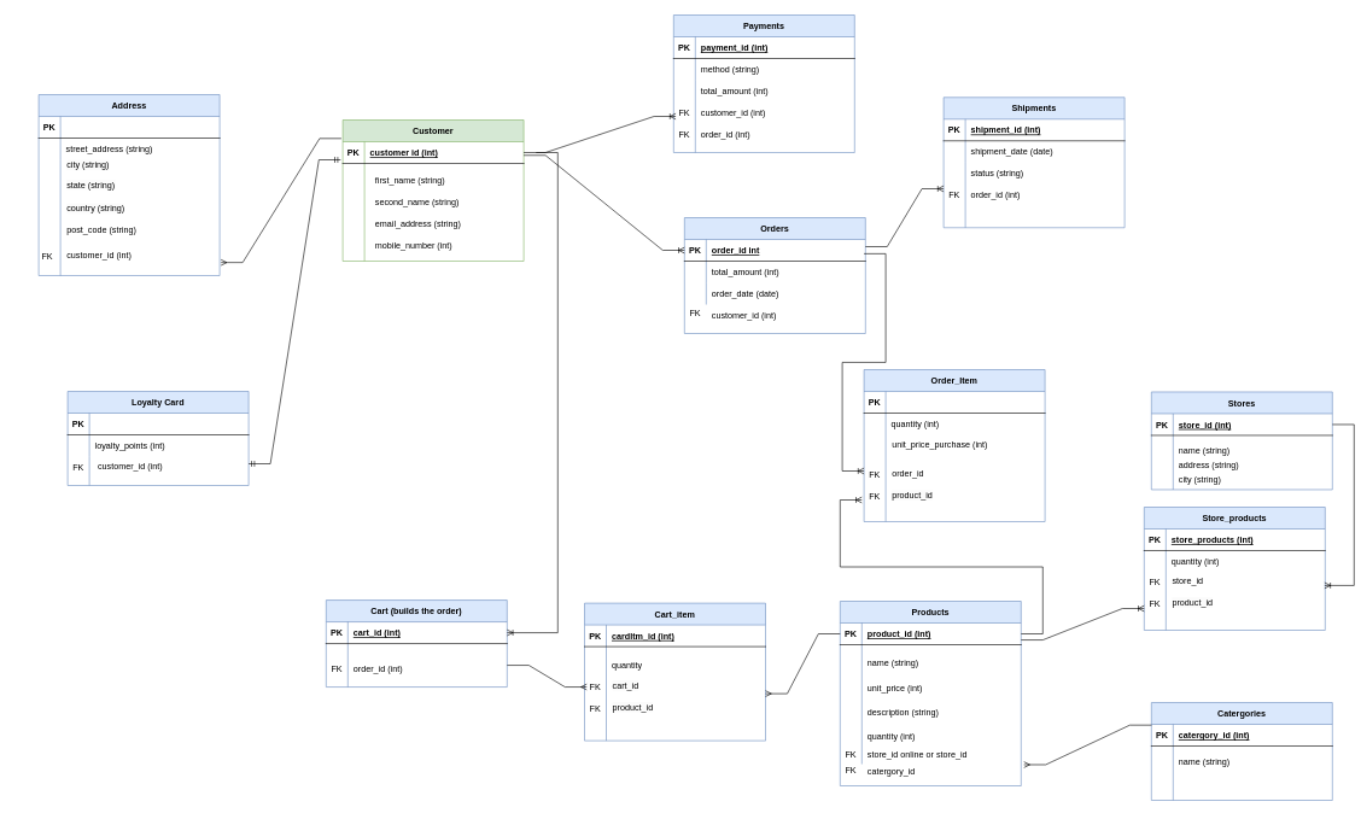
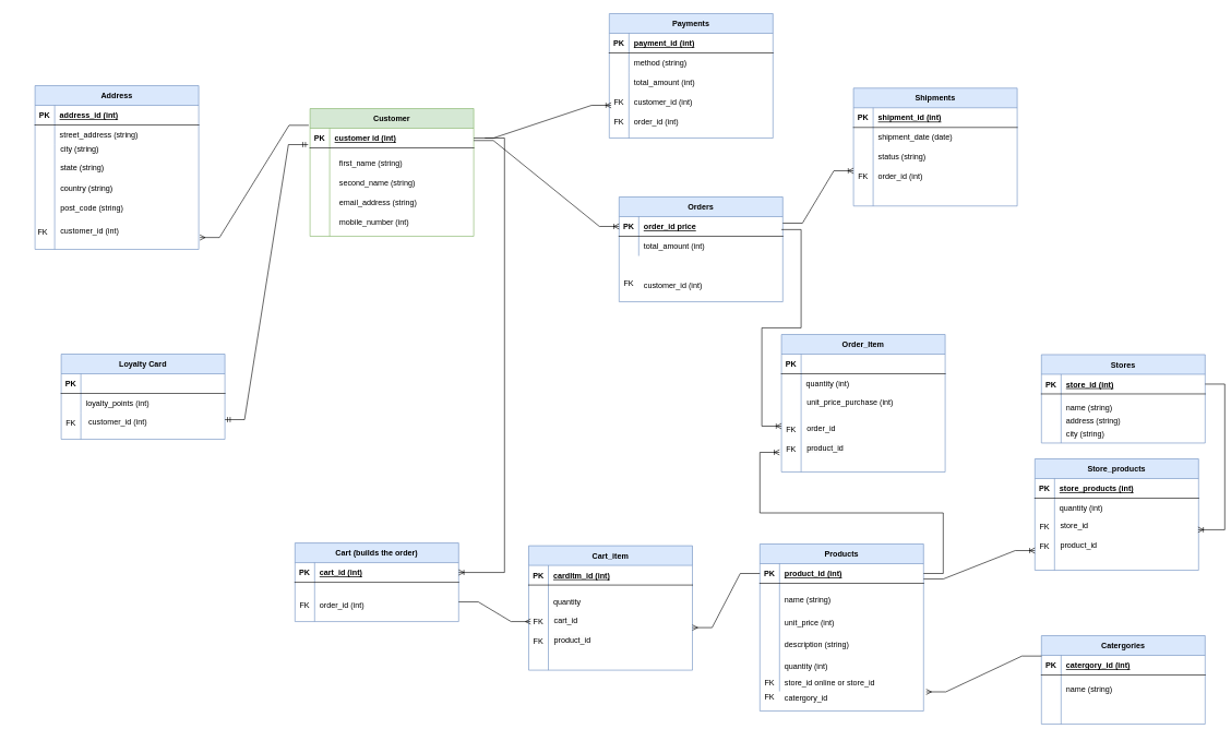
+ <mxCell id="38" value="address_id (int)" style="shape=partialRectangle;overflow=hidden;connectable=0;fillColor=none;top=0;left=0;bottom=0;right=0;align=left;spacingLeft=6;fontStyle=5;" parent="36" vertex="1"><mxGeometry x="30" width="220" height="30" as="geometry"><mxRectangle width="220" height="30" as="alternateBounds" /></mxGeometry></mxCell>
- <mxCell id="5" value="order_id int" style="shape=partialRectangle;overflow=hidden;connectable=0;fillColor=none;top=0;left=0;bottom=0;right=0;align=left;spacingLeft=6;fontStyle=5;" parent="3" vertex="1"><mxGeometry x="30" width="220" height="30" as="geometry"><mxRectangle width="220" height="30" as="alternateBounds" /></mxGeometry></mxCell>
+ <mxCell id="5" value="order_id price" style="shape=partialRectangle;overflow=hidden;connectable=0;fillColor=none;top=0;left=0;bottom=0;right=0;align=left;spacingLeft=6;fontStyle=5;" parent="3" vertex="1"><mxGeometry x="30" width="220" height="30" as="geometry"><mxRectangle width="220" height="30" as="alternateBounds" /></mxGeometry></mxCell>
- <mxCell id="11" value="order_date (date)" style="shape=partialRectangle;overflow=hidden;connectable=0;fillColor=none;top=0;left=0;bottom=0;right=0;align=left;spacingLeft=6;" parent="9" vertex="1"><mxGeometry x="30" width="220" height="30" as="geometry"><mxRectangle width="220" height="30" as="alternateBounds" /></mxGeometry></mxCell>
